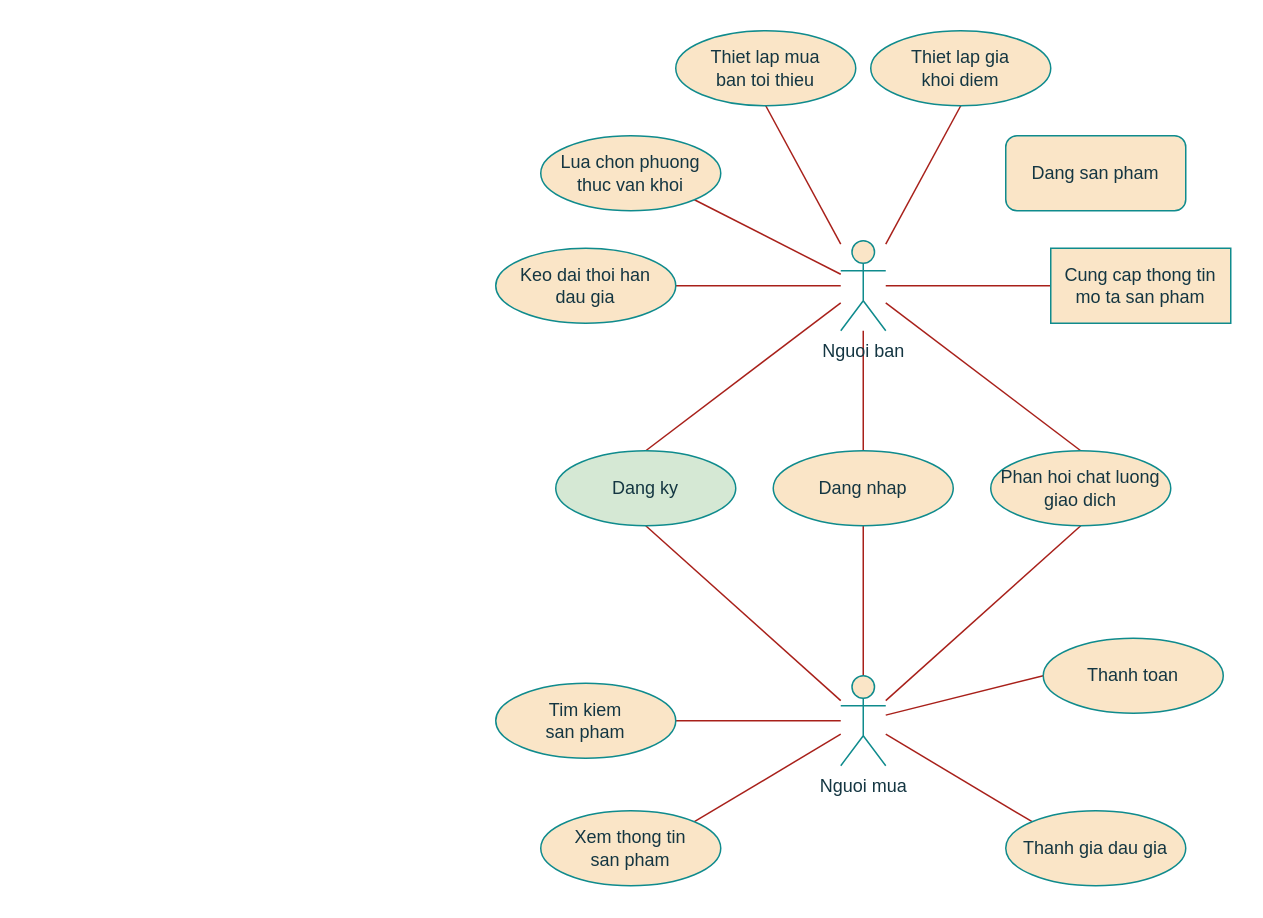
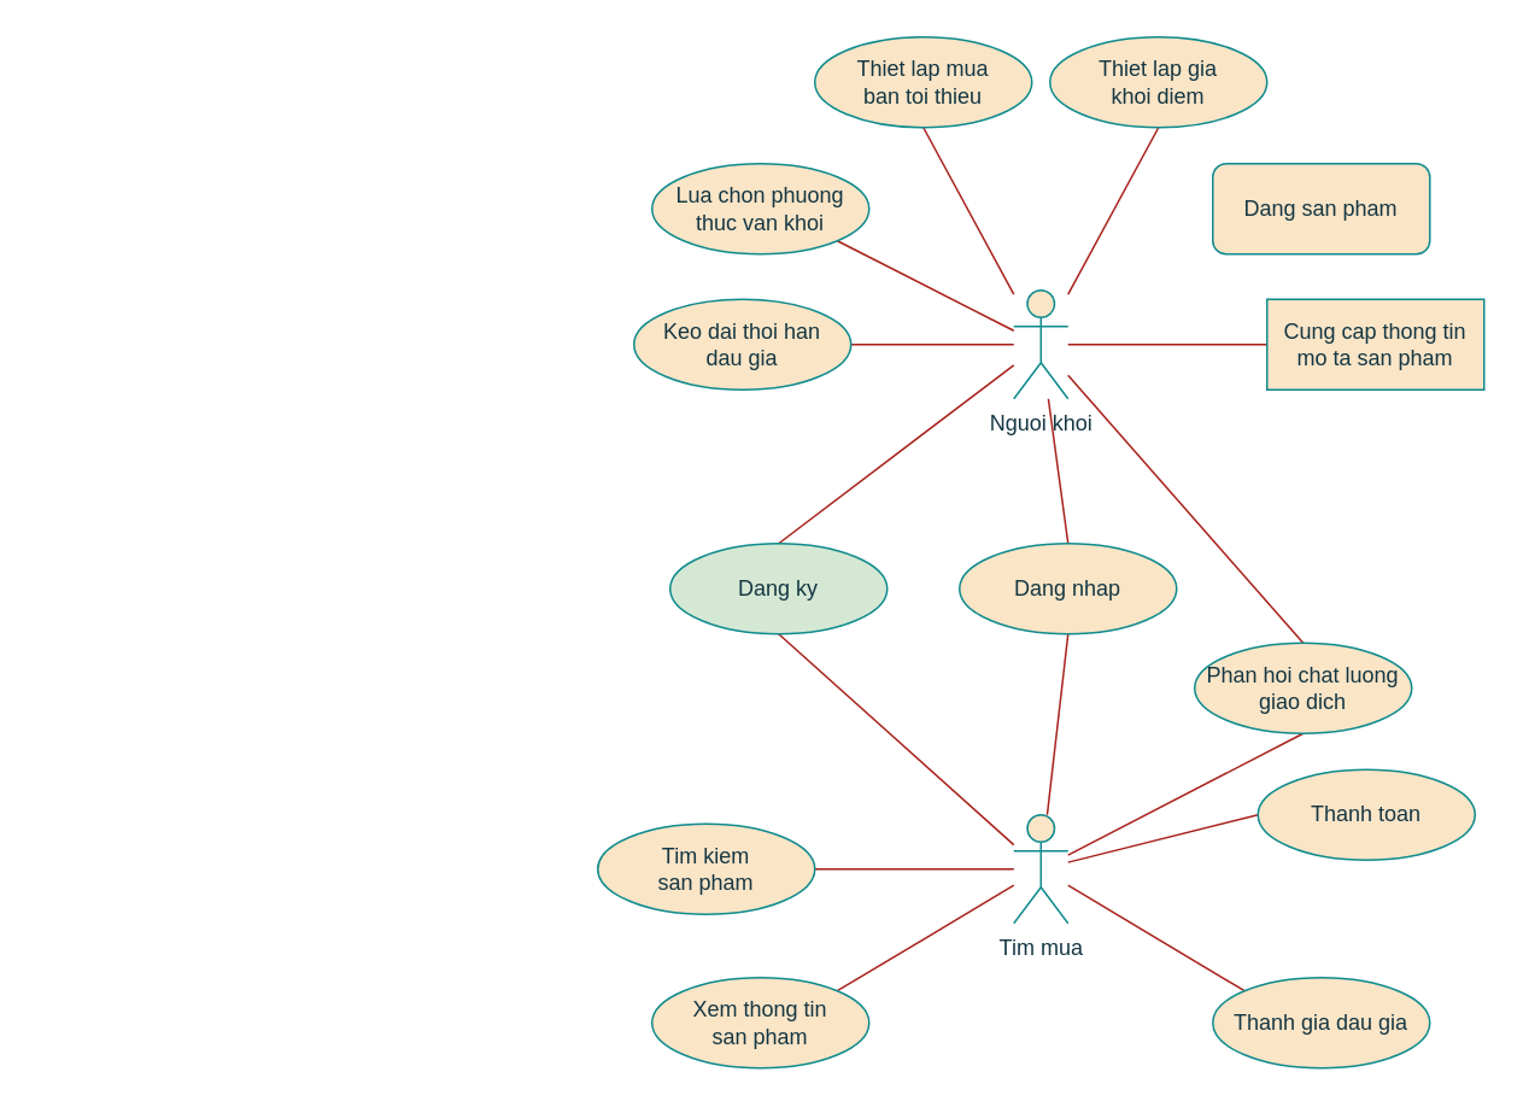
- <mxCell id="22" value="Keo dai thoi han&lt;br&gt;dau gia" style="ellipse;whiteSpace=wrap;html=1;rounded=1;labelBackgroundColor=none;fillColor=#FAE5C7;strokeColor=#0F8B8D;fontColor=#143642;" vertex="1" parent="1"><mxGeometry x="330" y="165" width="120" height="50" as="geometry" /></mxCell>
+ <mxCell id="22" value="Keo dai thoi han&lt;br&gt;dau gia" style="ellipse;whiteSpace=wrap;html=1;rounded=1;labelBackgroundColor=none;fillColor=#FAE5C7;strokeColor=#0F8B8D;fontColor=#143642;" vertex="1" parent="1"><mxGeometry x="350" y="165" width="120" height="50" as="geometry" /></mxCell>
- <mxCell id="17" value="Nguoi ban" style="shape=umlActor;verticalLabelPosition=bottom;verticalAlign=top;html=1;outlineConnect=0;rounded=1;labelBackgroundColor=none;fillColor=#FAE5C7;strokeColor=#0F8B8D;fontColor=#143642;" vertex="1" parent="1"><mxGeometry x="560" y="160" width="30" height="60" as="geometry" /></mxCell>
+ <mxCell id="17" value="Nguoi khoi" style="shape=umlActor;verticalLabelPosition=bottom;verticalAlign=top;html=1;outlineConnect=0;rounded=1;labelBackgroundColor=none;fillColor=#FAE5C7;strokeColor=#0F8B8D;fontColor=#143642;" vertex="1" parent="1"><mxGeometry x="560" y="160" width="30" height="60" as="geometry" /></mxCell>
- <mxCell id="26" value="Dang nhap" style="ellipse;whiteSpace=wrap;html=1;rounded=1;labelBackgroundColor=none;fillColor=#FAE5C7;strokeColor=#0F8B8D;fontColor=#143642;" vertex="1" parent="1"><mxGeometry x="515" y="300" width="120" height="50" as="geometry" /></mxCell>
+ <mxCell id="26" value="Dang nhap" style="ellipse;whiteSpace=wrap;html=1;rounded=1;labelBackgroundColor=none;fillColor=#FAE5C7;strokeColor=#0F8B8D;fontColor=#143642;" vertex="1" parent="1"><mxGeometry x="530" y="300" width="120" height="50" as="geometry" /></mxCell>
- <mxCell id="27" value="Phan hoi chat luong&lt;br&gt;giao dich" style="ellipse;whiteSpace=wrap;html=1;rounded=1;labelBackgroundColor=none;fillColor=#FAE5C7;strokeColor=#0F8B8D;fontColor=#143642;" vertex="1" parent="1"><mxGeometry x="660" y="300" width="120" height="50" as="geometry" /></mxCell>
+ <mxCell id="27" value="Phan hoi chat luong&lt;br&gt;giao dich" style="ellipse;whiteSpace=wrap;html=1;rounded=1;labelBackgroundColor=none;fillColor=#FAE5C7;strokeColor=#0F8B8D;fontColor=#143642;" vertex="1" parent="1"><mxGeometry x="660" y="355" width="120" height="50" as="geometry" /></mxCell>
- <mxCell id="8" value="Nguoi mua" style="shape=umlActor;verticalLabelPosition=bottom;verticalAlign=top;html=1;outlineConnect=0;rounded=1;labelBackgroundColor=none;fillColor=#FAE5C7;strokeColor=#0F8B8D;fontColor=#143642;" vertex="1" parent="1"><mxGeometry x="560" y="450" width="30" height="60" as="geometry" /></mxCell>
+ <mxCell id="8" value="Tim mua" style="shape=umlActor;verticalLabelPosition=bottom;verticalAlign=top;html=1;outlineConnect=0;rounded=1;labelBackgroundColor=none;fillColor=#FAE5C7;strokeColor=#0F8B8D;fontColor=#143642;" vertex="1" parent="1"><mxGeometry x="560" y="450" width="30" height="60" as="geometry" /></mxCell>
